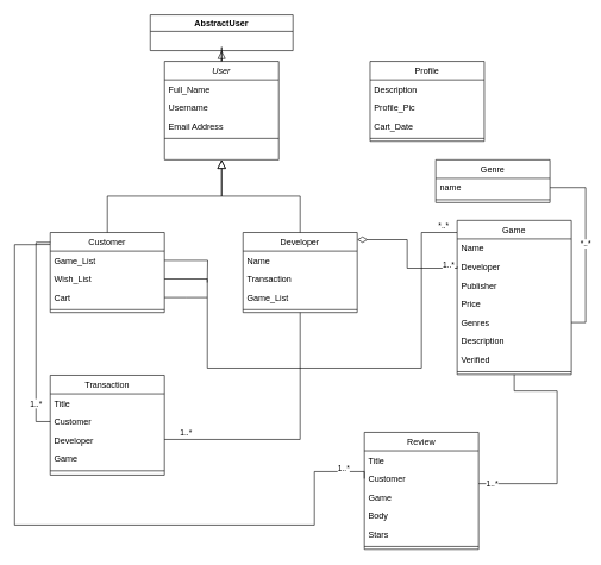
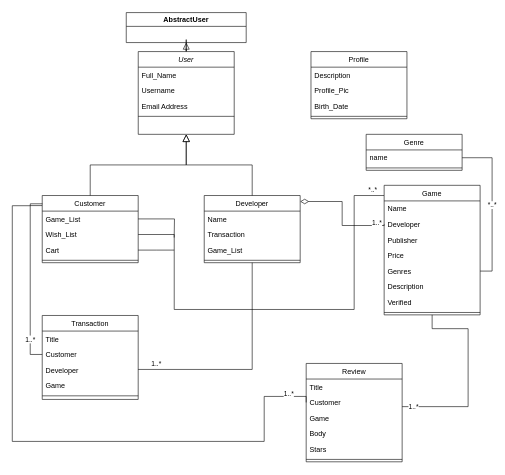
- <mxCell id="25" value="Cart_Date" style="text;align=left;verticalAlign=top;spacingLeft=4;spacingRight=4;overflow=hidden;rotatable=0;points=[[0,0.5],[1,0.5]];portConstraint=eastwest;rounded=0;shadow=0;html=0;" parent="22" vertex="1"><mxGeometry y="78" width="160" height="26" as="geometry" /></mxCell>
+ <mxCell id="25" value="Birth_Date" style="text;align=left;verticalAlign=top;spacingLeft=4;spacingRight=4;overflow=hidden;rotatable=0;points=[[0,0.5],[1,0.5]];portConstraint=eastwest;rounded=0;shadow=0;html=0;" parent="22" vertex="1"><mxGeometry y="78" width="160" height="26" as="geometry" /></mxCell>
